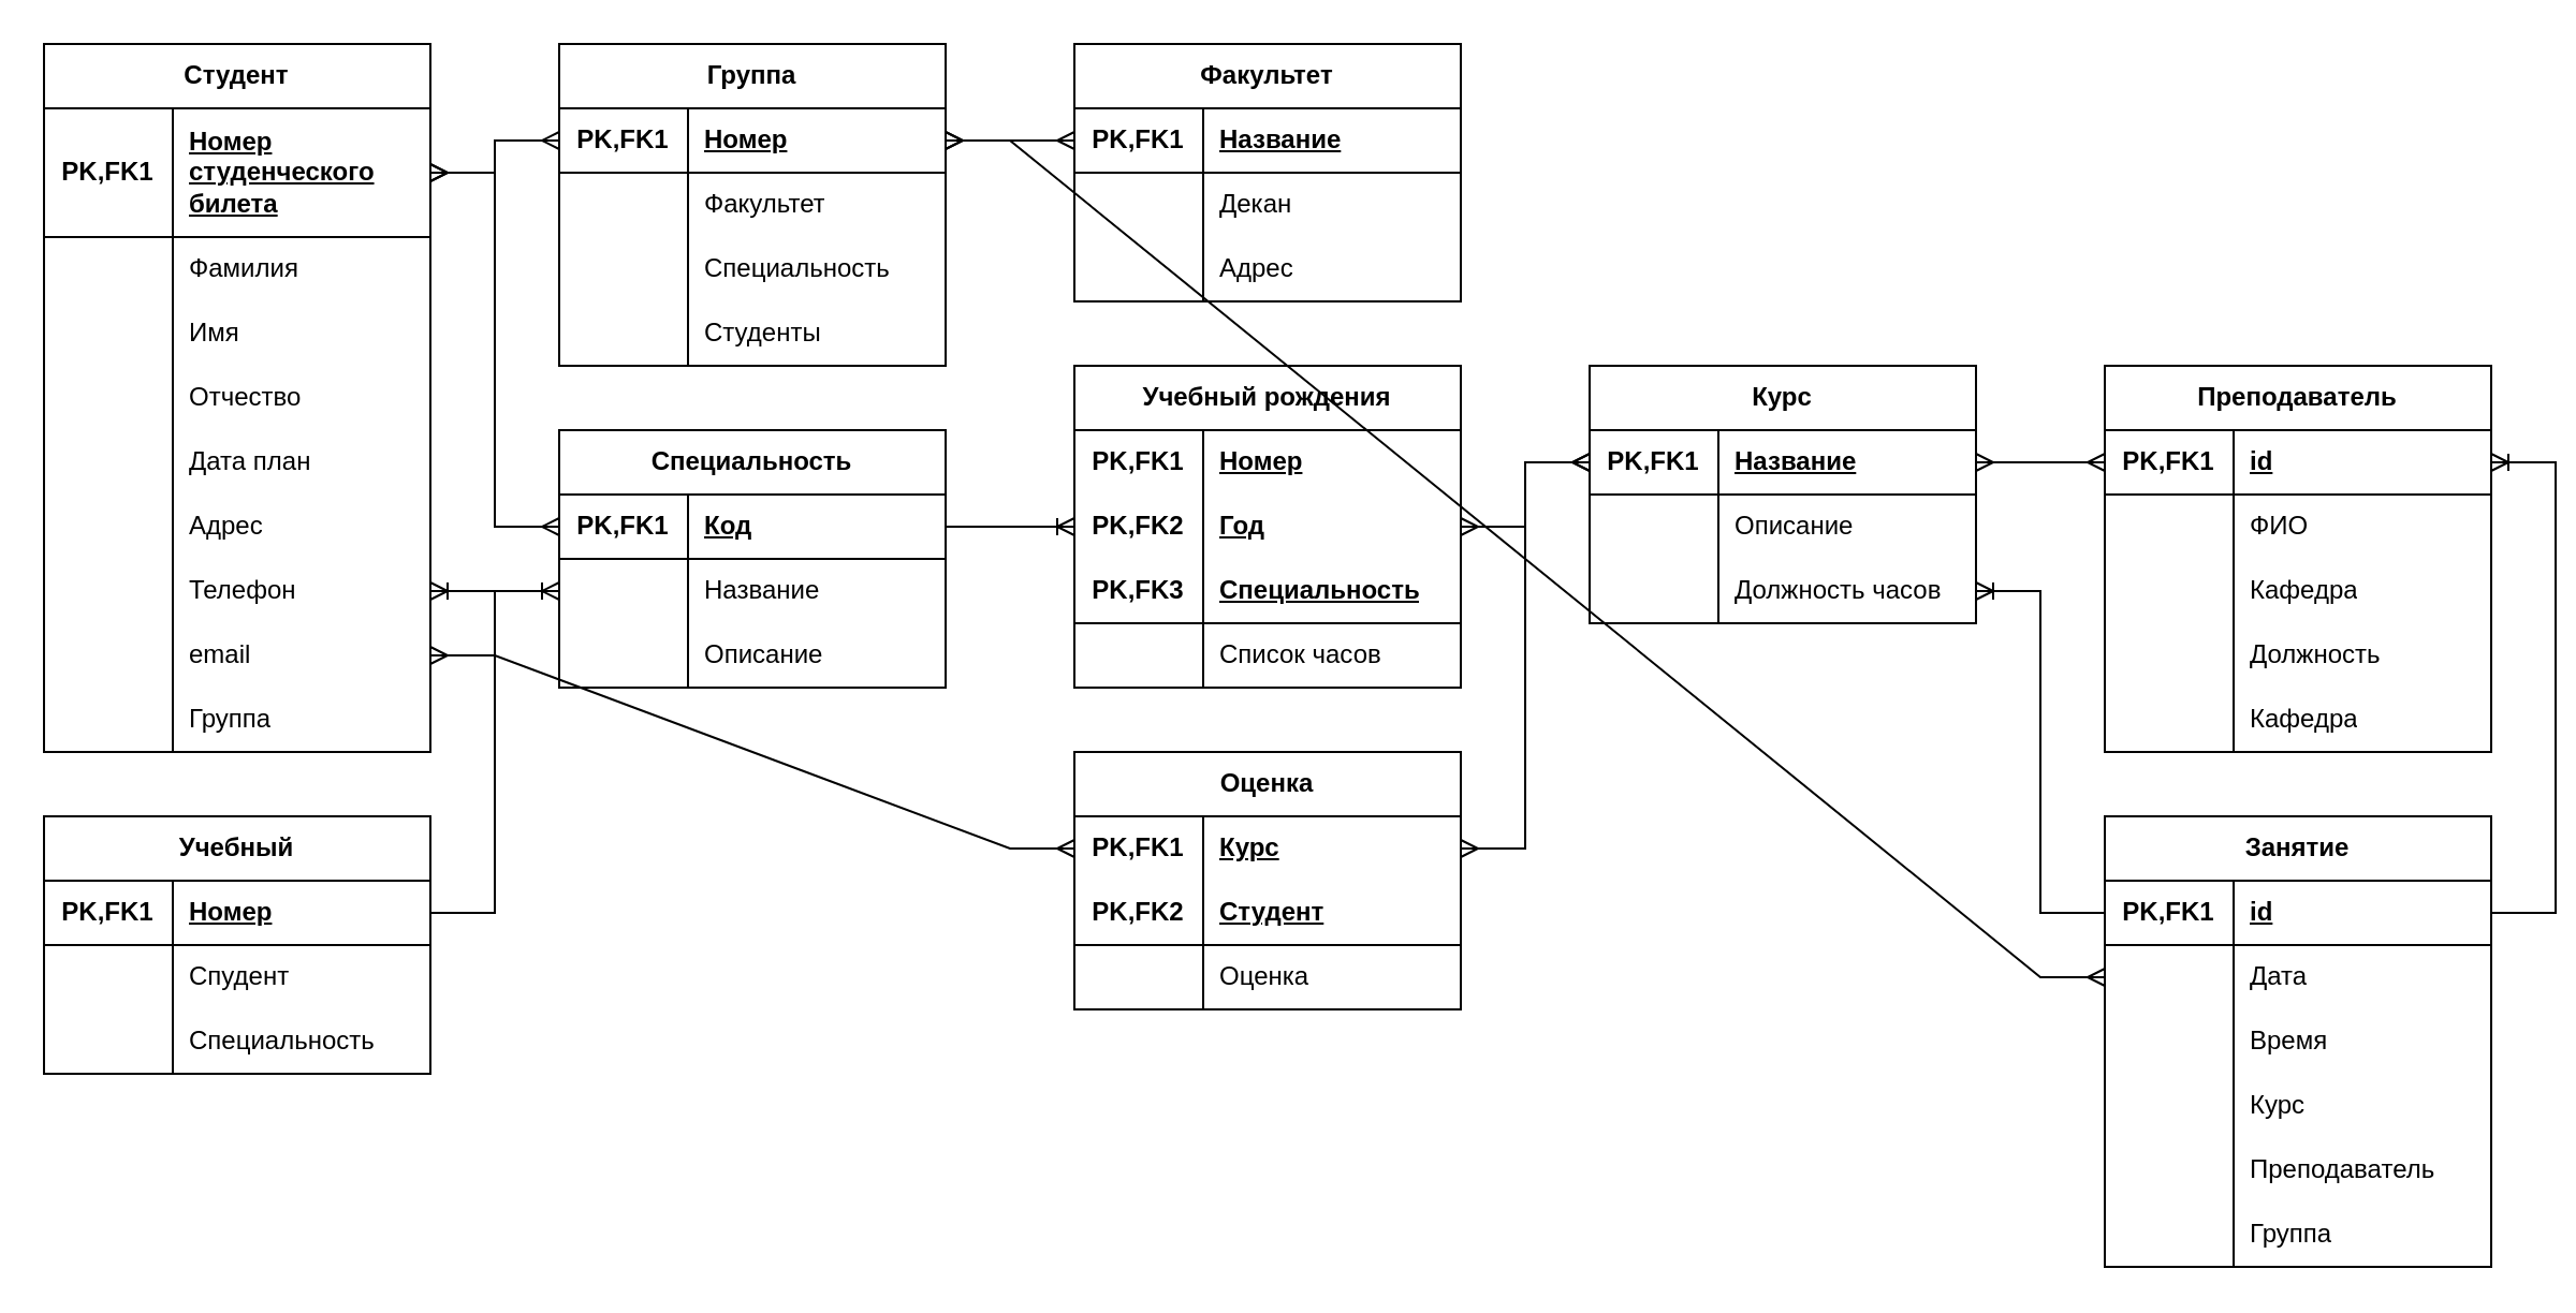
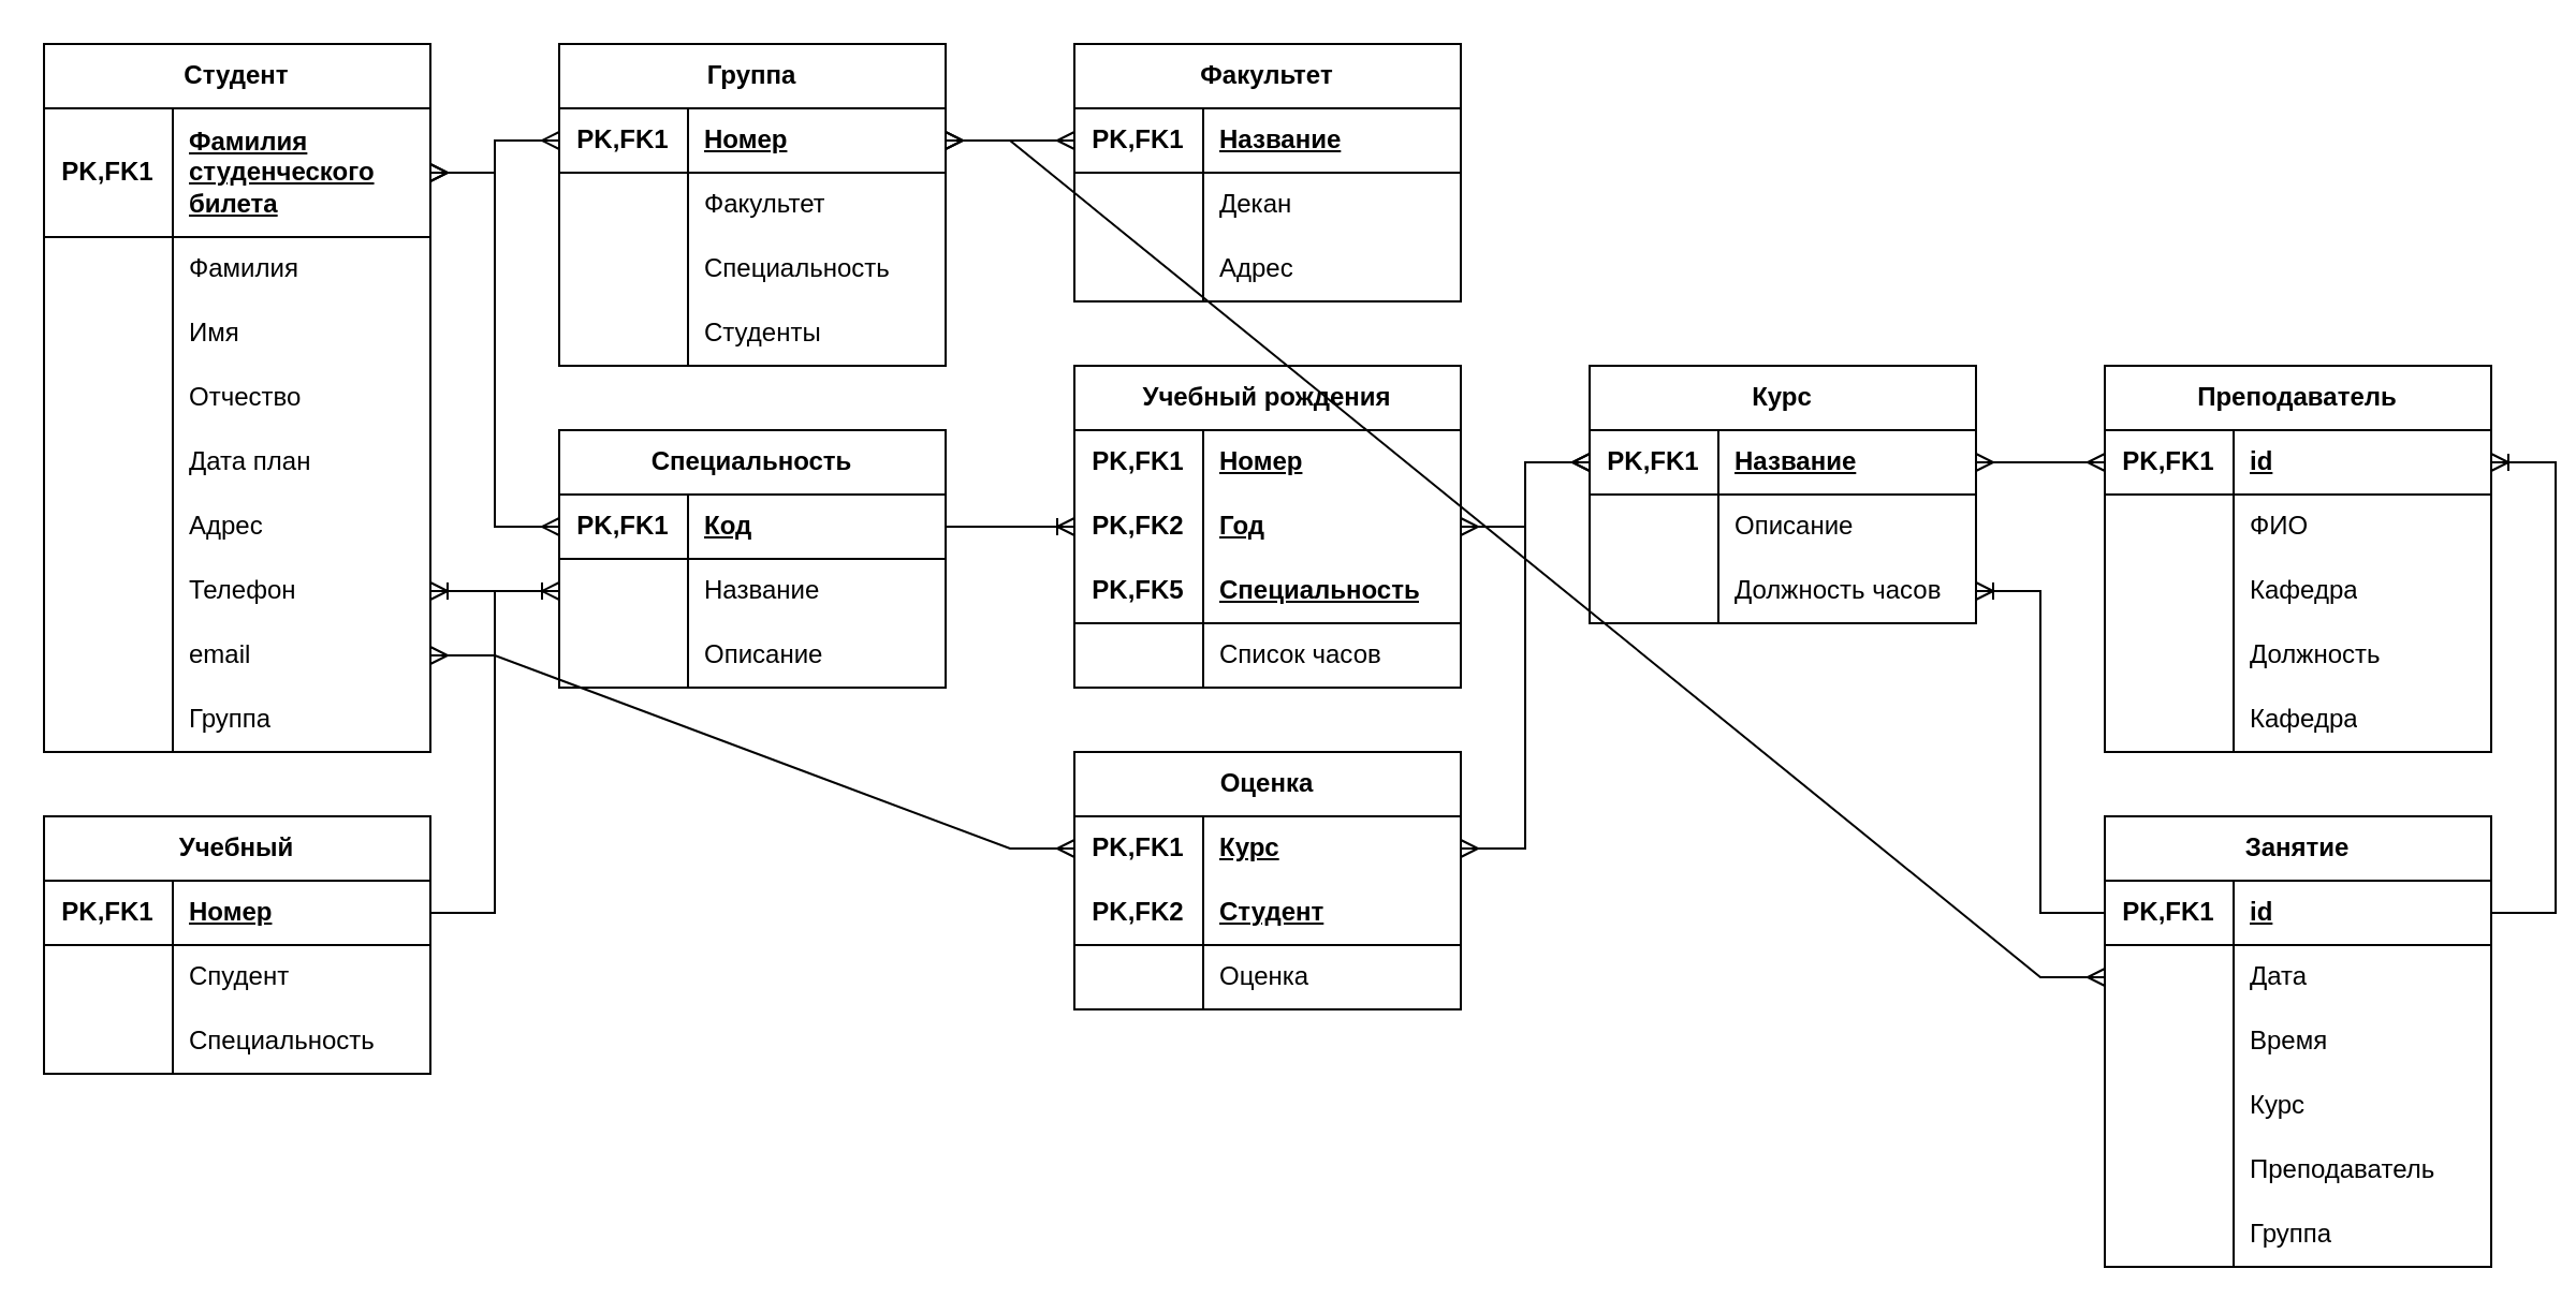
- <mxCell id="5" value="Номер студенческого билета" style="shape=partialRectangle;connectable=0;fillColor=none;top=0;left=0;bottom=0;right=0;align=left;spacingLeft=6;fontStyle=5;overflow=hidden;html=1;whiteSpace=wrap;" parent="3" vertex="1"><mxGeometry x="60" width="120" height="60" as="geometry"><mxRectangle width="120" height="60" as="alternateBounds" /></mxGeometry></mxCell>
+ <mxCell id="5" value="Фамилия студенческого билета" style="shape=partialRectangle;connectable=0;fillColor=none;top=0;left=0;bottom=0;right=0;align=left;spacingLeft=6;fontStyle=5;overflow=hidden;html=1;whiteSpace=wrap;" parent="3" vertex="1"><mxGeometry x="60" width="120" height="60" as="geometry"><mxRectangle width="120" height="60" as="alternateBounds" /></mxGeometry></mxCell>
- <mxCell id="90" value="PK,FK3" style="shape=partialRectangle;connectable=0;fillColor=none;top=0;left=0;bottom=0;right=0;fontStyle=1;overflow=hidden;html=1;whiteSpace=wrap;" parent="89" vertex="1"><mxGeometry width="60" height="30" as="geometry"><mxRectangle width="60" height="30" as="alternateBounds" /></mxGeometry></mxCell>
+ <mxCell id="90" value="PK,FK5" style="shape=partialRectangle;connectable=0;fillColor=none;top=0;left=0;bottom=0;right=0;fontStyle=1;overflow=hidden;html=1;whiteSpace=wrap;" parent="89" vertex="1"><mxGeometry width="60" height="30" as="geometry"><mxRectangle width="60" height="30" as="alternateBounds" /></mxGeometry></mxCell>
